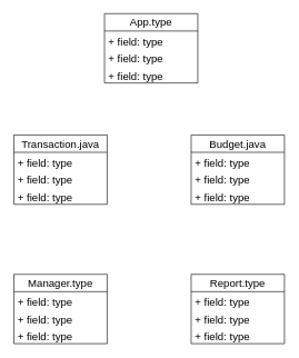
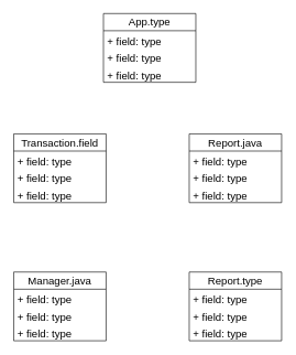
- <mxCell id="6" value="Transaction.java" style="swimlane;fontStyle=0;childLayout=stackLayout;horizontal=1;startSize=26;fillColor=none;horizontalStack=0;resizeParent=1;resizeParentMax=0;resizeLast=0;collapsible=1;marginBottom=0;whiteSpace=wrap;html=1;fontSize=16;" vertex="1" parent="1"><mxGeometry x="20" y="202" width="140" height="104" as="geometry" /></mxCell>
+ <mxCell id="6" value="Transaction.field" style="swimlane;fontStyle=0;childLayout=stackLayout;horizontal=1;startSize=26;fillColor=none;horizontalStack=0;resizeParent=1;resizeParentMax=0;resizeLast=0;collapsible=1;marginBottom=0;whiteSpace=wrap;html=1;fontSize=16;" vertex="1" parent="1"><mxGeometry x="20" y="202" width="140" height="104" as="geometry" /></mxCell>
- <mxCell id="18" value="Budget.java" style="swimlane;fontStyle=0;childLayout=stackLayout;horizontal=1;startSize=26;fillColor=none;horizontalStack=0;resizeParent=1;resizeParentMax=0;resizeLast=0;collapsible=1;marginBottom=0;whiteSpace=wrap;html=1;fontSize=16;" vertex="1" parent="1"><mxGeometry x="286" y="202" width="140" height="104" as="geometry" /></mxCell>
+ <mxCell id="18" value="Report.java" style="swimlane;fontStyle=0;childLayout=stackLayout;horizontal=1;startSize=26;fillColor=none;horizontalStack=0;resizeParent=1;resizeParentMax=0;resizeLast=0;collapsible=1;marginBottom=0;whiteSpace=wrap;html=1;fontSize=16;" vertex="1" parent="1"><mxGeometry x="286" y="202" width="140" height="104" as="geometry" /></mxCell>
- <mxCell id="10" value="Manager.type" style="swimlane;fontStyle=0;childLayout=stackLayout;horizontal=1;startSize=26;fillColor=none;horizontalStack=0;resizeParent=1;resizeParentMax=0;resizeLast=0;collapsible=1;marginBottom=0;whiteSpace=wrap;html=1;fontSize=16;" vertex="1" parent="1"><mxGeometry x="20" y="411" width="140" height="104" as="geometry" /></mxCell>
+ <mxCell id="10" value="Manager.java" style="swimlane;fontStyle=0;childLayout=stackLayout;horizontal=1;startSize=26;fillColor=none;horizontalStack=0;resizeParent=1;resizeParentMax=0;resizeLast=0;collapsible=1;marginBottom=0;whiteSpace=wrap;html=1;fontSize=16;" vertex="1" parent="1"><mxGeometry x="20" y="411" width="140" height="104" as="geometry" /></mxCell>
